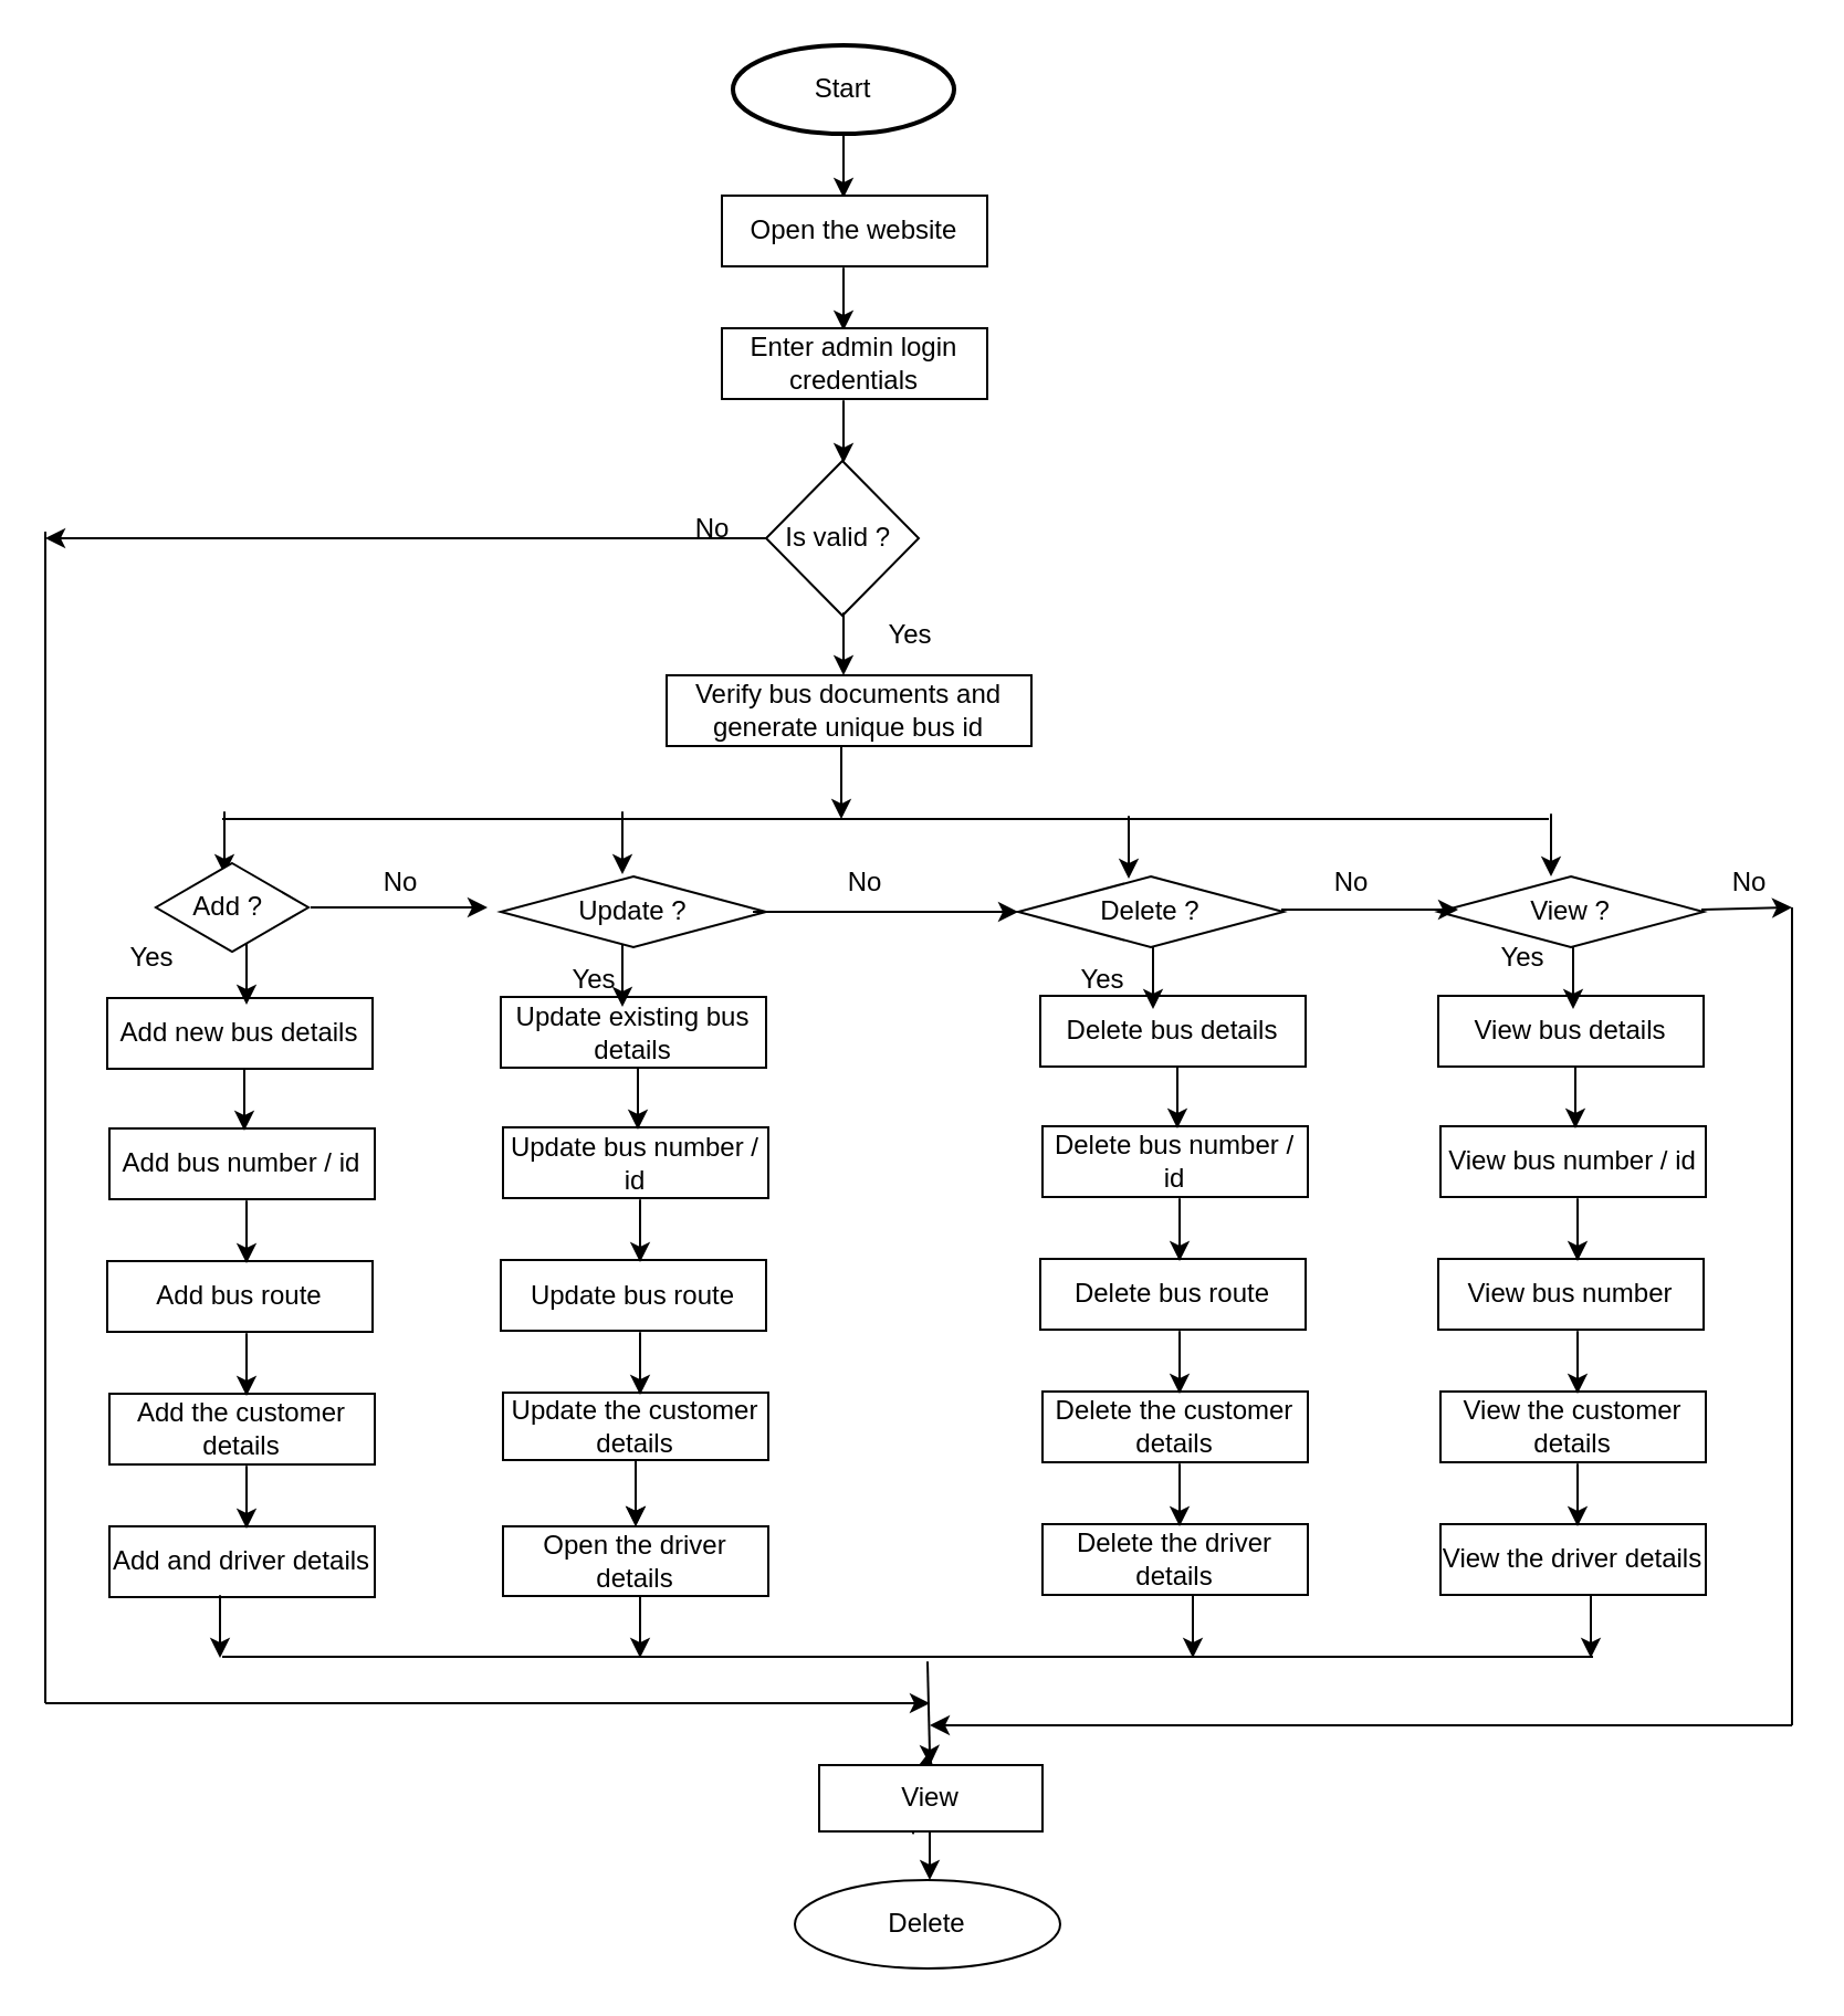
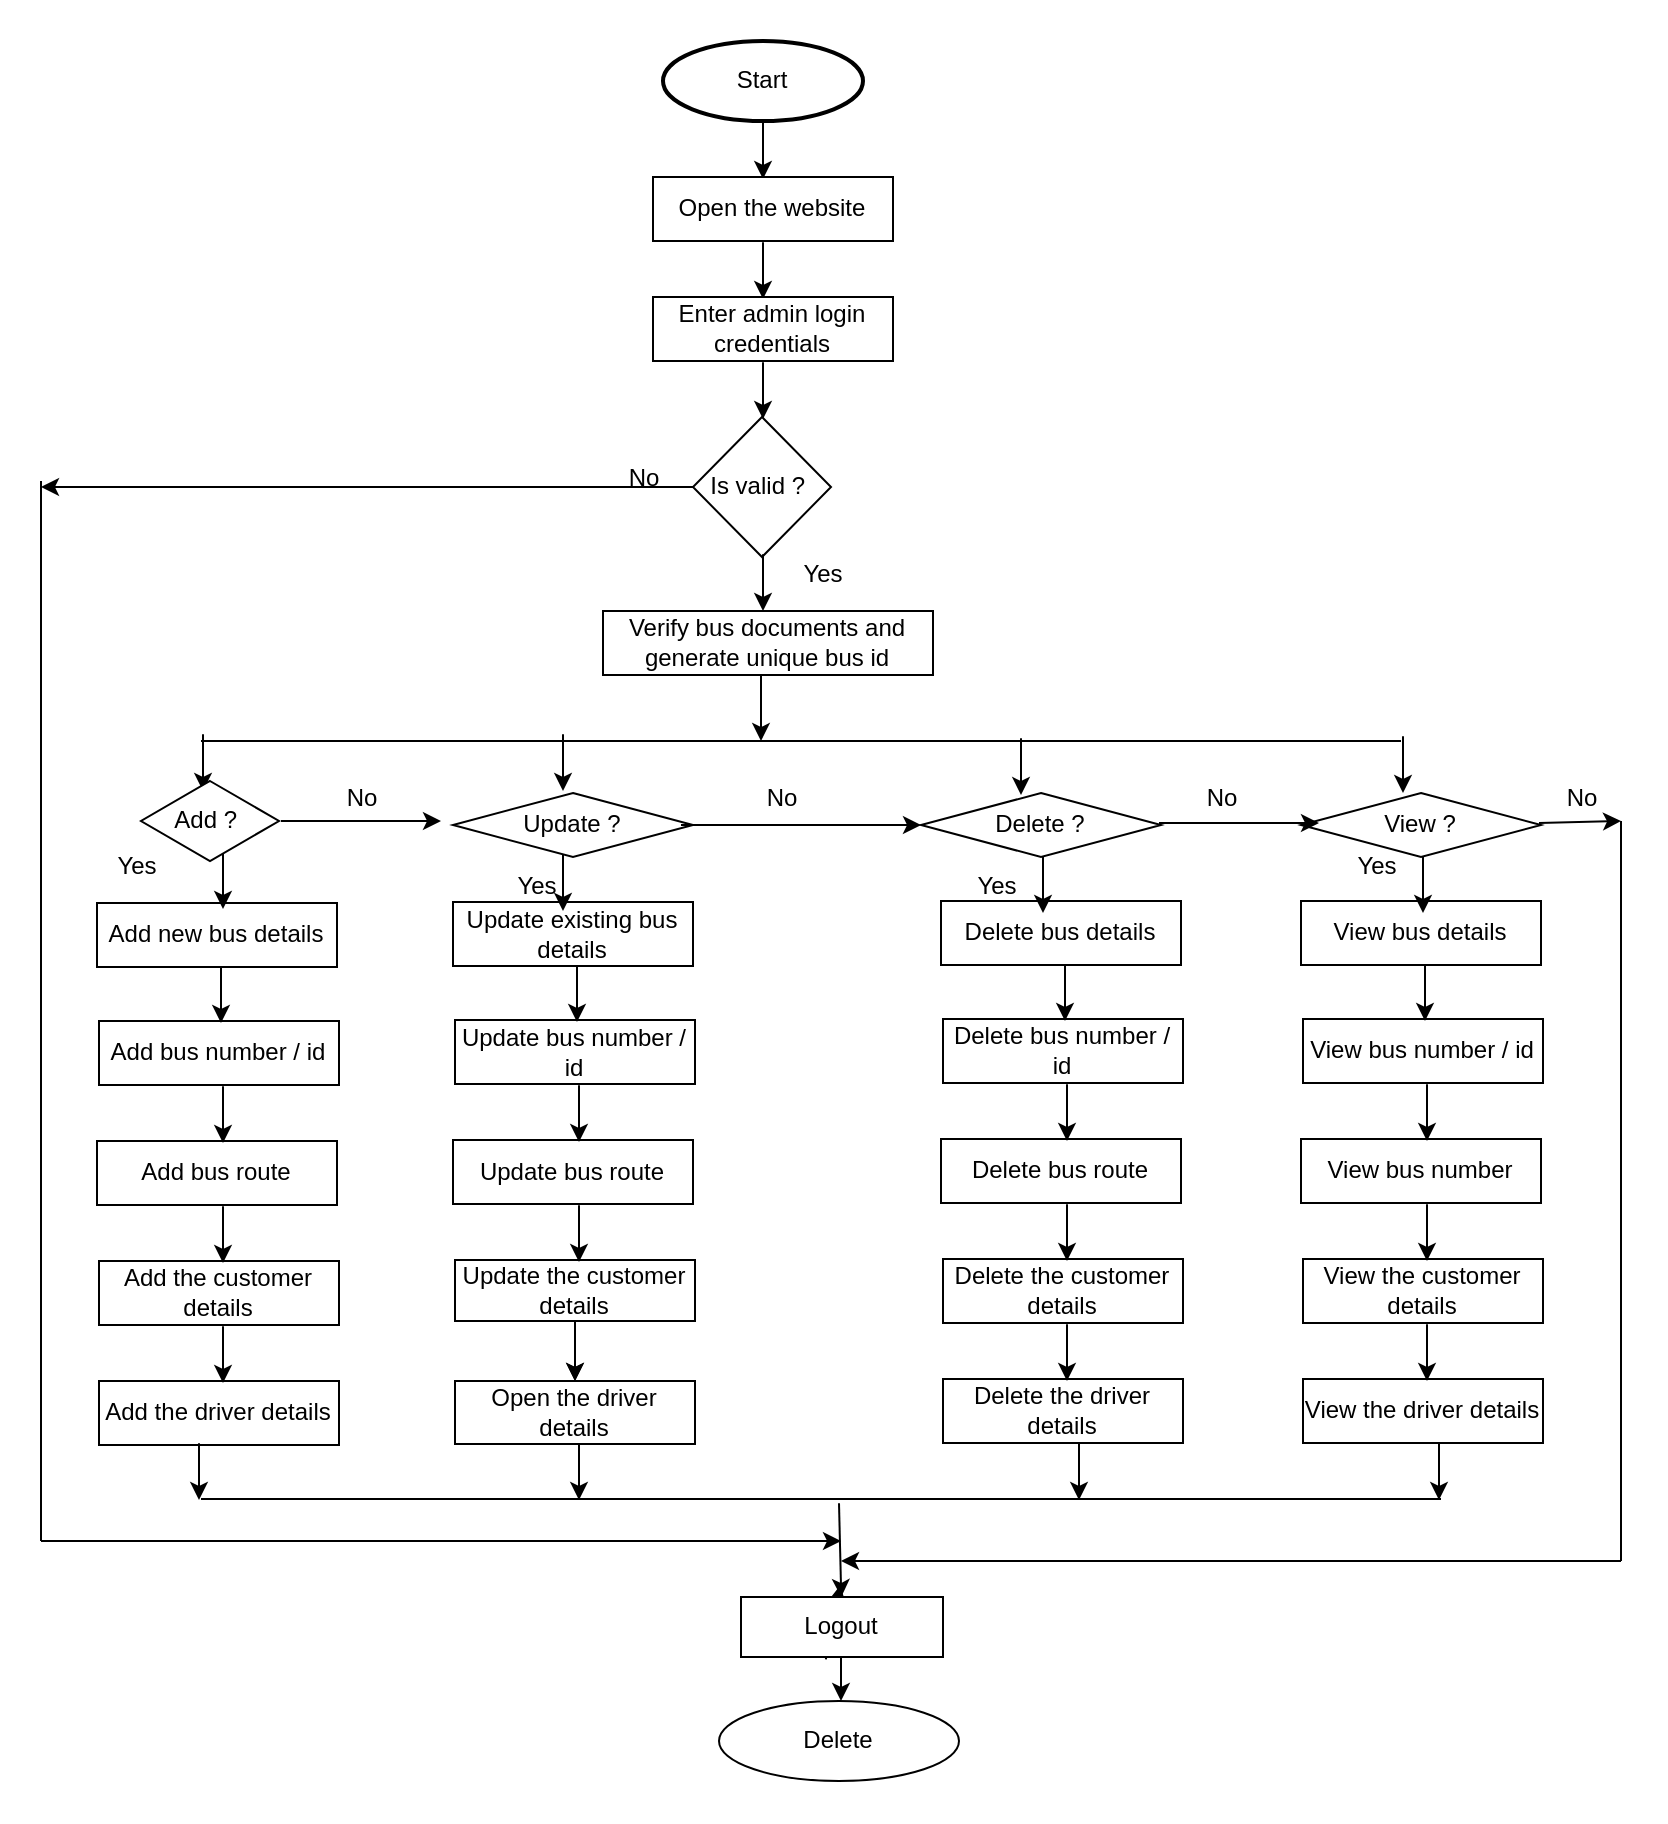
- <mxCell id="27" value="Add and driver details" style="rounded=0;whiteSpace=wrap;html=1;" vertex="1" parent="1"><mxGeometry x="49" y="690" width="120" height="32" as="geometry" /></mxCell>
+ <mxCell id="27" value="Add the driver details" style="rounded=0;whiteSpace=wrap;html=1;" vertex="1" parent="1"><mxGeometry x="49" y="690" width="120" height="32" as="geometry" /></mxCell>
- <mxCell id="87" value="View" style="rounded=0;whiteSpace=wrap;html=1;" vertex="1" parent="1"><mxGeometry x="370" y="798" width="101" height="30" as="geometry" /></mxCell>
+ <mxCell id="87" value="Logout" style="rounded=0;whiteSpace=wrap;html=1;" vertex="1" parent="1"><mxGeometry x="370" y="798" width="101" height="30" as="geometry" /></mxCell>
